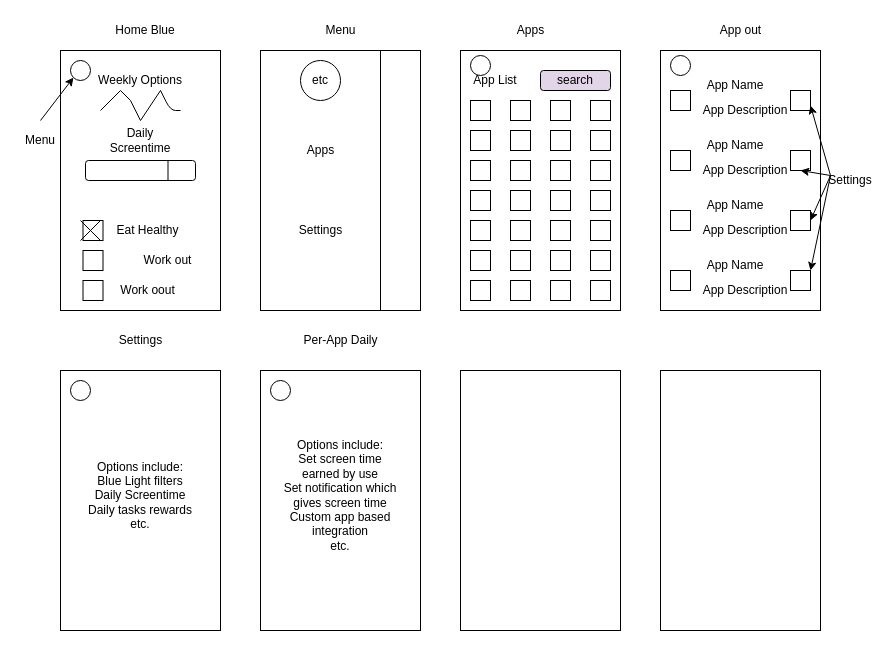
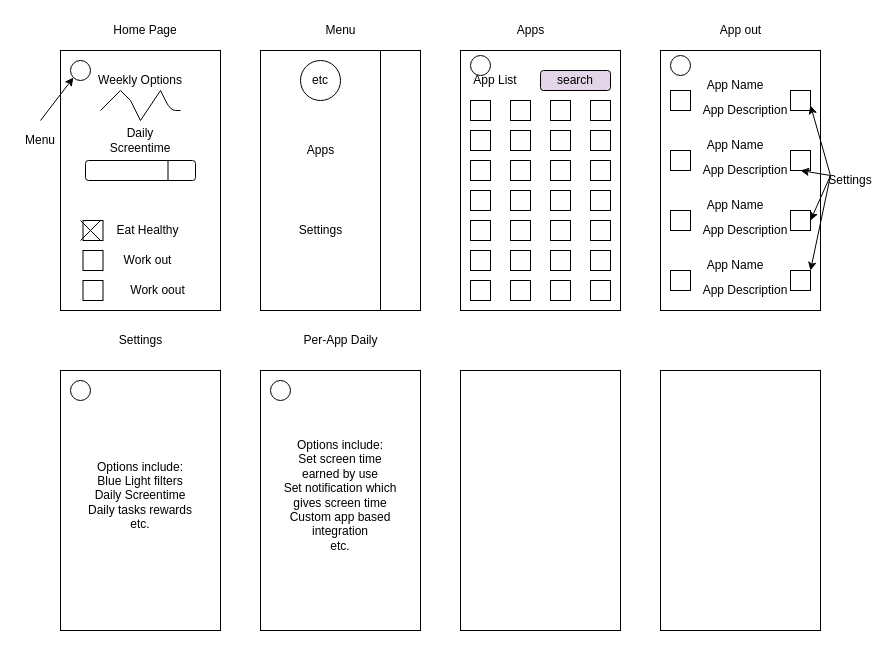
- <mxCell id="27" value="Home Blue" style="text;html=1;strokeColor=none;fillColor=none;align=center;verticalAlign=middle;whiteSpace=wrap;rounded=0;" parent="1" vertex="1"><mxGeometry x="80" y="20" width="130" height="20" as="geometry" /></mxCell>
+ <mxCell id="27" value="Home Page" style="text;html=1;strokeColor=none;fillColor=none;align=center;verticalAlign=middle;whiteSpace=wrap;rounded=0;" parent="1" vertex="1"><mxGeometry x="80" y="20" width="130" height="20" as="geometry" /></mxCell>
- <mxCell id="22" value="Work out" style="text;html=1;strokeColor=none;fillColor=none;align=center;verticalAlign=middle;whiteSpace=wrap;rounded=0;" parent="1" vertex="1"><mxGeometry x="130" y="250" width="75" height="20" as="geometry" /></mxCell>
+ <mxCell id="22" value="Work out" style="text;html=1;strokeColor=none;fillColor=none;align=center;verticalAlign=middle;whiteSpace=wrap;rounded=0;" parent="1" vertex="1"><mxGeometry x="110" y="250" width="75" height="20" as="geometry" /></mxCell>
- <mxCell id="23" value="Work oout" style="text;html=1;strokeColor=none;fillColor=none;align=center;verticalAlign=middle;whiteSpace=wrap;rounded=0;" parent="1" vertex="1"><mxGeometry x="110" y="280" width="75" height="20" as="geometry" /></mxCell>
+ <mxCell id="23" value="Work oout" style="text;html=1;strokeColor=none;fillColor=none;align=center;verticalAlign=middle;whiteSpace=wrap;rounded=0;" parent="1" vertex="1"><mxGeometry x="120" y="280" width="75" height="20" as="geometry" /></mxCell>
